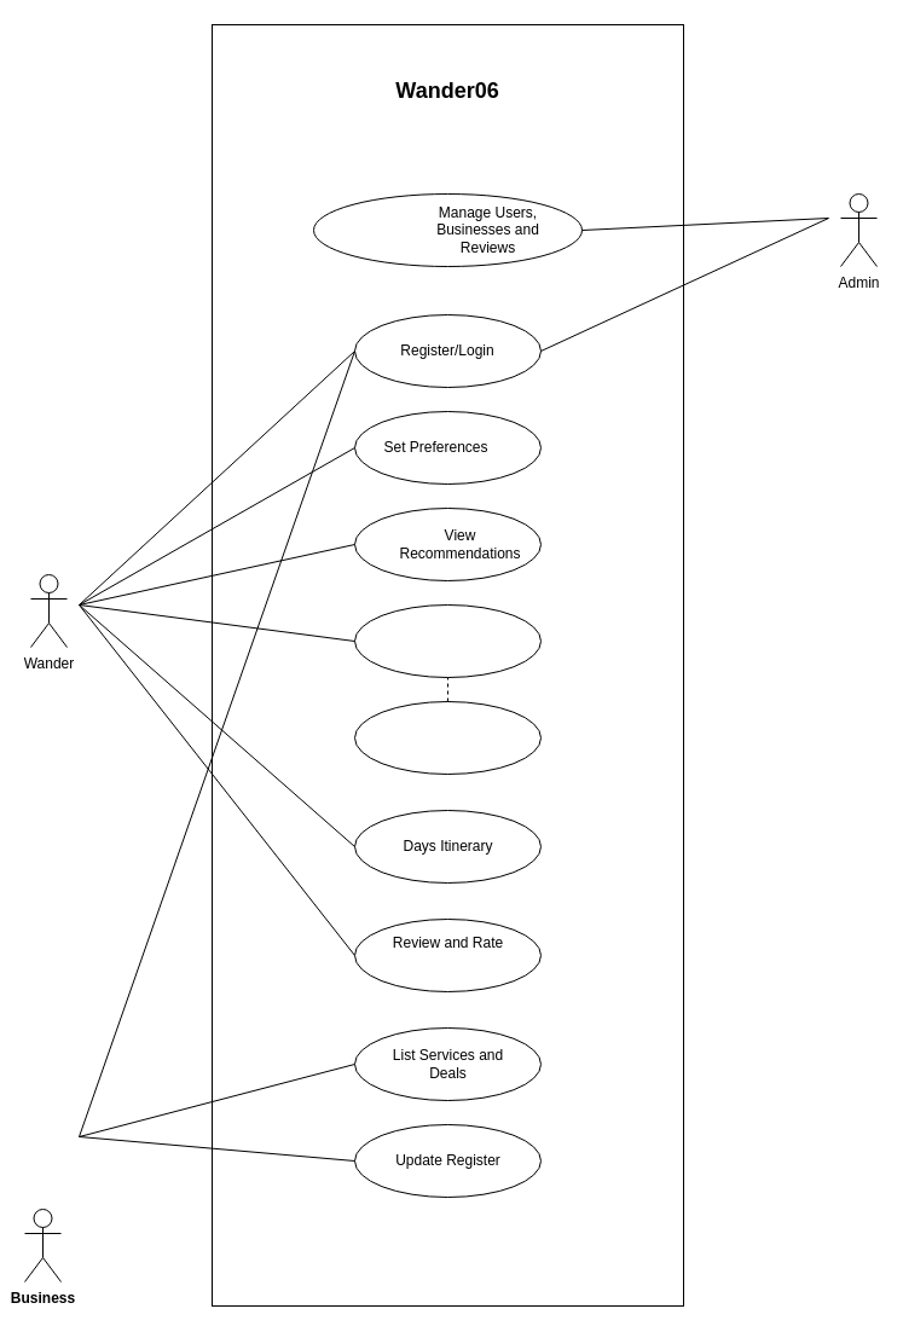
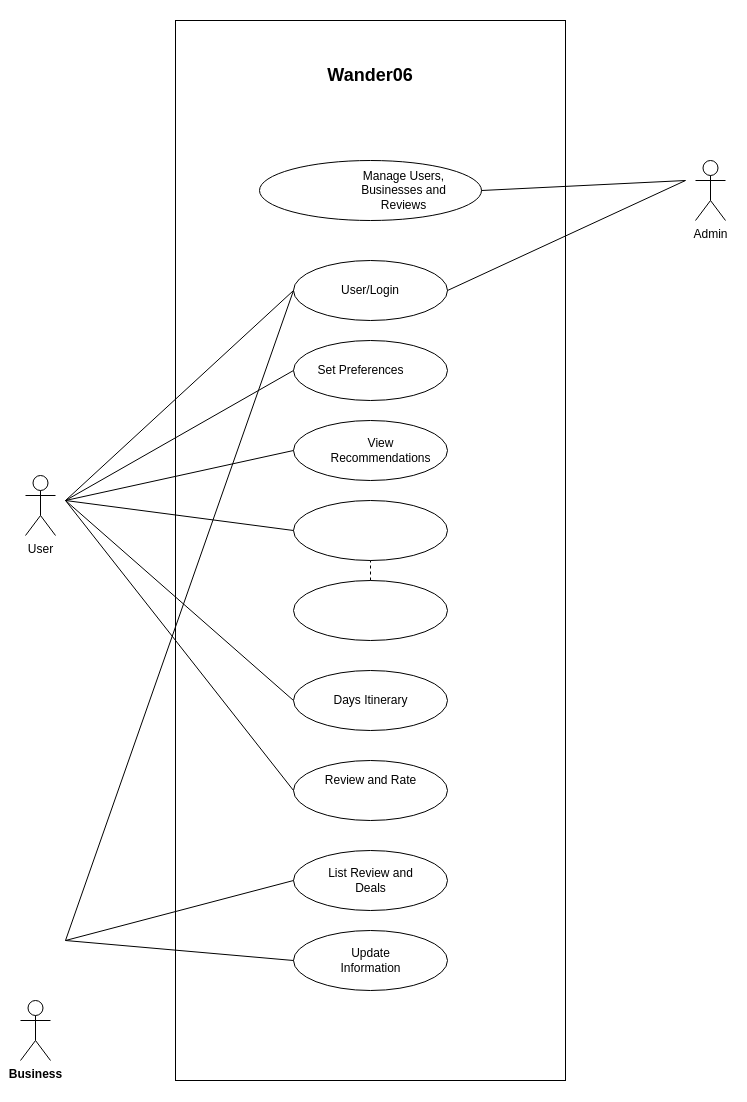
- <mxCell id="5" value="Register/Login" style="text;html=1;strokeColor=none;fillColor=none;align=center;verticalAlign=middle;whiteSpace=wrap;rounded=0;" parent="1" vertex="1"><mxGeometry x="340" y="275" width="60" height="30" as="geometry" /></mxCell>
+ <mxCell id="5" value="User/Login" style="text;html=1;strokeColor=none;fillColor=none;align=center;verticalAlign=middle;whiteSpace=wrap;rounded=0;" parent="1" vertex="1"><mxGeometry x="340" y="275" width="60" height="30" as="geometry" /></mxCell>
- <mxCell id="17" value="Wander" style="shape=umlActor;verticalLabelPosition=bottom;verticalAlign=top;html=1;outlineConnect=0;" parent="1" vertex="1"><mxGeometry x="25" y="475" width="30" height="60" as="geometry" /></mxCell>
+ <mxCell id="17" value="User" style="shape=umlActor;verticalLabelPosition=bottom;verticalAlign=top;html=1;outlineConnect=0;" parent="1" vertex="1"><mxGeometry x="25" y="475" width="30" height="60" as="geometry" /></mxCell>
- <mxCell id="20" value="List Services and Deals" style="text;html=1;strokeColor=none;fillColor=none;align=center;verticalAlign=middle;whiteSpace=wrap;rounded=0;" parent="1" vertex="1"><mxGeometry x="322.5" y="865" width="95" height="30" as="geometry" /></mxCell>
+ <mxCell id="20" value="List Review and Deals" style="text;html=1;strokeColor=none;fillColor=none;align=center;verticalAlign=middle;whiteSpace=wrap;rounded=0;" parent="1" vertex="1"><mxGeometry x="322.5" y="865" width="95" height="30" as="geometry" /></mxCell>
- <mxCell id="22" value="Update Register" style="text;html=1;strokeColor=none;fillColor=none;align=center;verticalAlign=middle;whiteSpace=wrap;rounded=0;" parent="1" vertex="1"><mxGeometry x="322.5" y="945" width="95" height="30" as="geometry" /></mxCell>
+ <mxCell id="22" value="Update Information" style="text;html=1;strokeColor=none;fillColor=none;align=center;verticalAlign=middle;whiteSpace=wrap;rounded=0;" parent="1" vertex="1"><mxGeometry x="322.5" y="945" width="95" height="30" as="geometry" /></mxCell>
